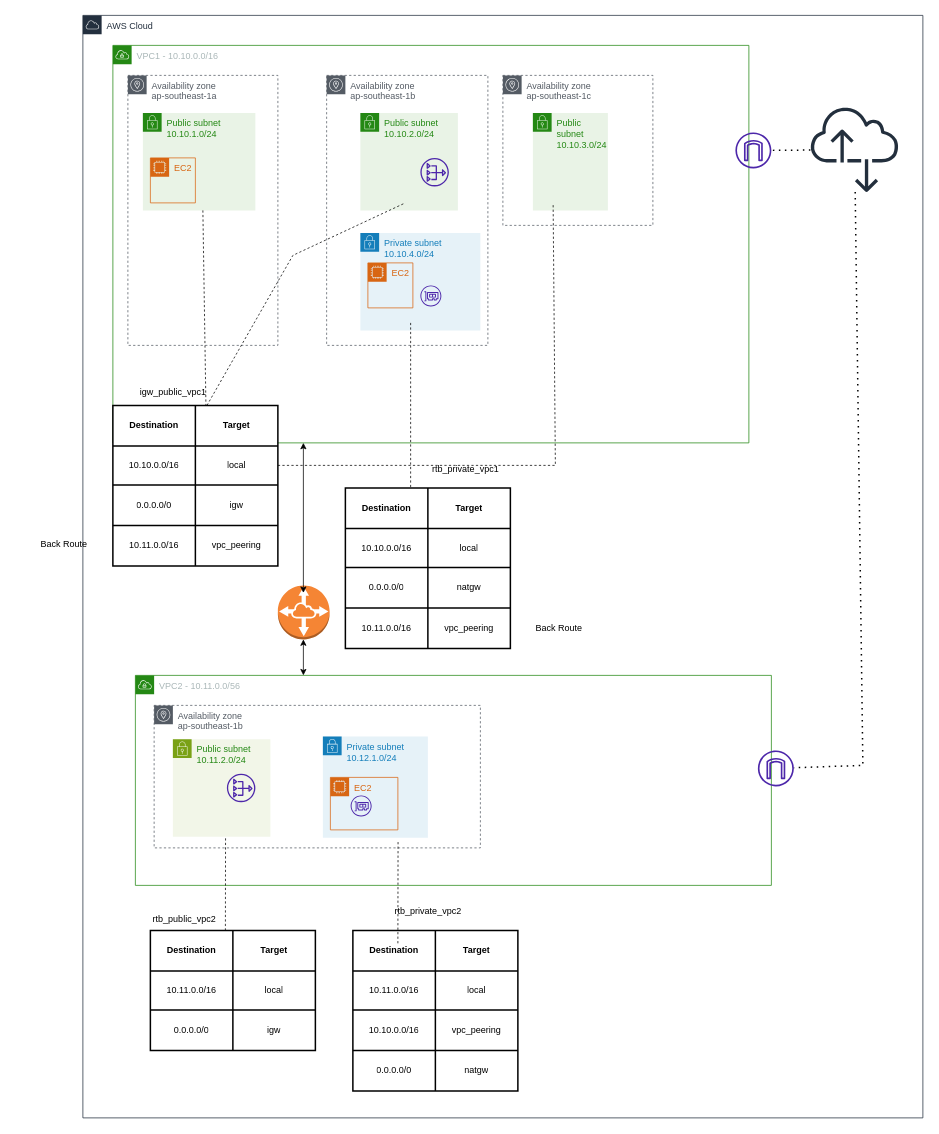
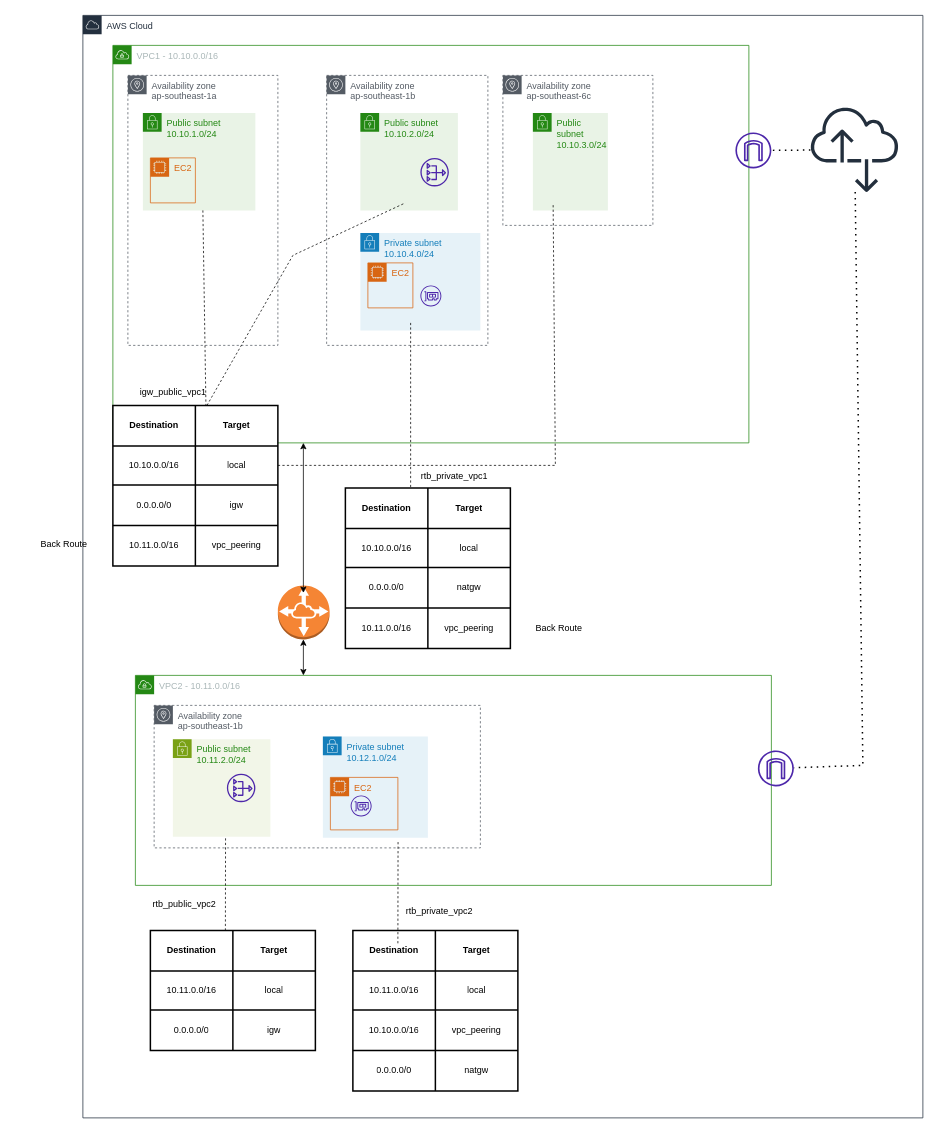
- <mxCell id="5" value="Availability zone&lt;br&gt;ap-southeast-1c" style="sketch=0;outlineConnect=0;gradientColor=none;html=1;whiteSpace=wrap;fontSize=12;fontStyle=0;shape=mxgraph.aws4.group;grIcon=mxgraph.aws4.group_availability_zone;strokeColor=#545B64;fillColor=none;verticalAlign=top;align=left;spacingLeft=30;fontColor=#545B64;dashed=1;" parent="3" vertex="1"><mxGeometry x="520" y="40" width="200" height="200" as="geometry" /></mxCell>
+ <mxCell id="5" value="Availability zone&lt;br&gt;ap-southeast-6c" style="sketch=0;outlineConnect=0;gradientColor=none;html=1;whiteSpace=wrap;fontSize=12;fontStyle=0;shape=mxgraph.aws4.group;grIcon=mxgraph.aws4.group_availability_zone;strokeColor=#545B64;fillColor=none;verticalAlign=top;align=left;spacingLeft=30;fontColor=#545B64;dashed=1;" parent="3" vertex="1"><mxGeometry x="520" y="40" width="200" height="200" as="geometry" /></mxCell>
- <mxCell id="45" value="rtb_private_vpc1" style="text;html=1;align=center;verticalAlign=middle;resizable=0;points=[];autosize=1;strokeColor=none;fillColor=none;" vertex="1" parent="2"><mxGeometry x="455" y="590" width="110" height="30" as="geometry" /></mxCell>
+ <mxCell id="45" value="rtb_private_vpc1" style="text;html=1;align=center;verticalAlign=middle;resizable=0;points=[];autosize=1;strokeColor=none;fillColor=none;" vertex="1" parent="2"><mxGeometry x="440" y="600" width="110" height="30" as="geometry" /></mxCell>
- <mxCell id="34" value="VPC2 - 10.11.0.0/56" style="points=[[0,0],[0.25,0],[0.5,0],[0.75,0],[1,0],[1,0.25],[1,0.5],[1,0.75],[1,1],[0.75,1],[0.5,1],[0.25,1],[0,1],[0,0.75],[0,0.5],[0,0.25]];outlineConnect=0;gradientColor=none;html=1;whiteSpace=wrap;fontSize=12;fontStyle=0;container=1;pointerEvents=0;collapsible=0;recursiveResize=0;shape=mxgraph.aws4.group;grIcon=mxgraph.aws4.group_vpc;strokeColor=#248814;fillColor=none;verticalAlign=top;align=left;spacingLeft=30;fontColor=#AAB7B8;dashed=0;" parent="2" vertex="1"><mxGeometry x="70" y="880" width="848" height="280" as="geometry" /></mxCell>
+ <mxCell id="34" value="VPC2 - 10.11.0.0/16" style="points=[[0,0],[0.25,0],[0.5,0],[0.75,0],[1,0],[1,0.25],[1,0.5],[1,0.75],[1,1],[0.75,1],[0.5,1],[0.25,1],[0,1],[0,0.75],[0,0.5],[0,0.25]];outlineConnect=0;gradientColor=none;html=1;whiteSpace=wrap;fontSize=12;fontStyle=0;container=1;pointerEvents=0;collapsible=0;recursiveResize=0;shape=mxgraph.aws4.group;grIcon=mxgraph.aws4.group_vpc;strokeColor=#248814;fillColor=none;verticalAlign=top;align=left;spacingLeft=30;fontColor=#AAB7B8;dashed=0;" parent="2" vertex="1"><mxGeometry x="70" y="880" width="848" height="280" as="geometry" /></mxCell>
- <mxCell id="46" value="rtb_private_vpc2" style="text;html=1;align=center;verticalAlign=middle;resizable=0;points=[];autosize=1;strokeColor=none;fillColor=none;" vertex="1" parent="2"><mxGeometry x="405" y="1180" width="110" height="30" as="geometry" /></mxCell>
+ <mxCell id="46" value="rtb_private_vpc2" style="text;html=1;align=center;verticalAlign=middle;resizable=0;points=[];autosize=1;strokeColor=none;fillColor=none;" vertex="1" parent="2"><mxGeometry x="420" y="1180" width="110" height="30" as="geometry" /></mxCell>
- <mxCell id="59" value="rtb_public_vpc2" style="text;html=1;align=center;verticalAlign=middle;resizable=0;points=[];autosize=1;strokeColor=none;fillColor=none;" vertex="1" parent="2"><mxGeometry x="80" y="1190" width="110" height="30" as="geometry" /></mxCell>
+ <mxCell id="59" value="rtb_public_vpc2" style="text;html=1;align=center;verticalAlign=middle;resizable=0;points=[];autosize=1;strokeColor=none;fillColor=none;" vertex="1" parent="2"><mxGeometry x="80" y="1170" width="110" height="30" as="geometry" /></mxCell>
